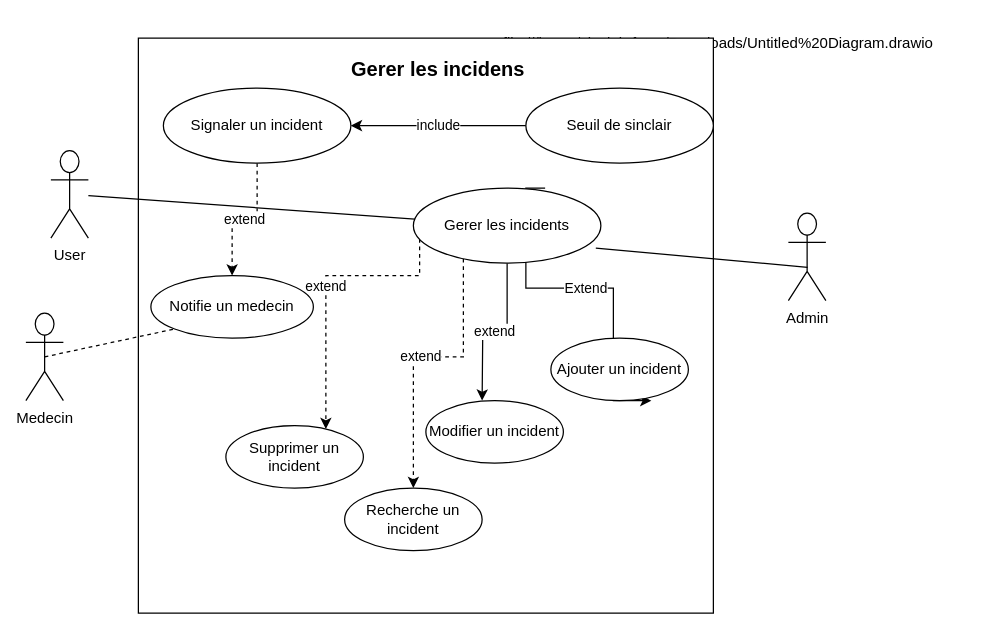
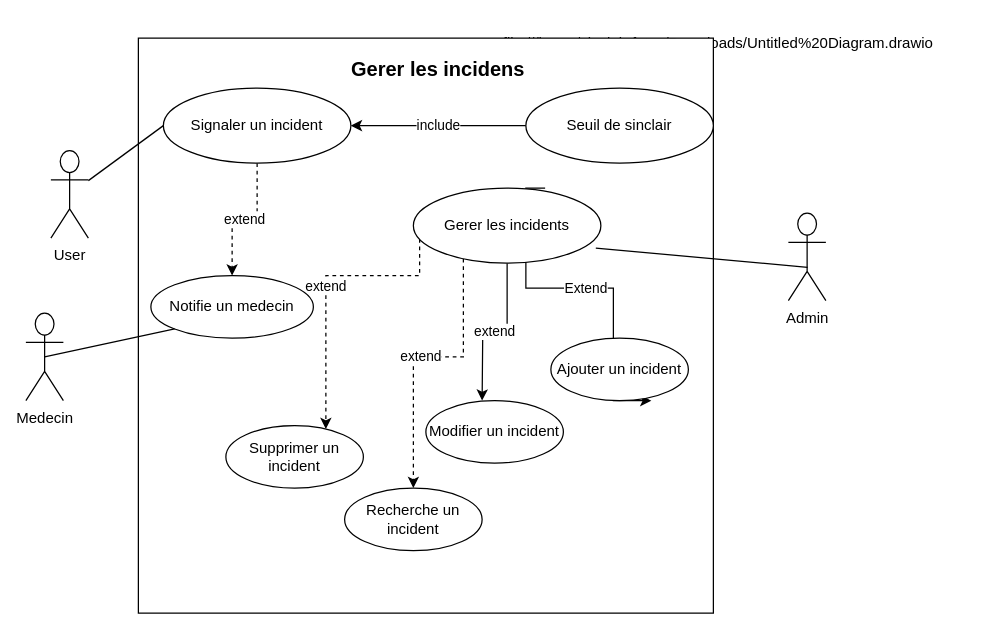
- <mxCell id="13" value="" style="endArrow=none;html=1;rounded=0;" edge="1" parent="1" source="6" target="25"><mxGeometry width="50" height="50" relative="1" as="geometry"><mxPoint x="60" y="286" as="sourcePoint" /><mxPoint x="256" y="173" as="targetPoint" /></mxGeometry></mxCell>
+ <mxCell id="13" value="" style="endArrow=none;html=1;rounded=0;entryX=0;entryY=0.5;entryDx=0;entryDy=0;" edge="1" parent="1" source="6" target="19"><mxGeometry width="50" height="50" relative="1" as="geometry"><mxPoint x="60" y="286" as="sourcePoint" /><mxPoint x="256" y="173" as="targetPoint" /></mxGeometry></mxCell>
- <mxCell id="21" value="" style="endArrow=none;html=1;rounded=0;exitX=0.5;exitY=0.5;exitDx=0;exitDy=0;exitPerimeter=0;entryX=0;entryY=1;entryDx=0;entryDy=0;dashed=1;" edge="1" parent="1" source="5" target="20"><mxGeometry width="50" height="50" relative="1" as="geometry"><mxPoint x="20" y="263" as="sourcePoint" /><mxPoint x="155" y="240" as="targetPoint" /></mxGeometry></mxCell>
+ <mxCell id="21" value="" style="endArrow=none;html=1;rounded=0;exitX=0.5;exitY=0.5;exitDx=0;exitDy=0;exitPerimeter=0;entryX=0;entryY=1;entryDx=0;entryDy=0;" edge="1" parent="1" source="5" target="20"><mxGeometry width="50" height="50" relative="1" as="geometry"><mxPoint x="20" y="263" as="sourcePoint" /><mxPoint x="155" y="240" as="targetPoint" /></mxGeometry></mxCell>
